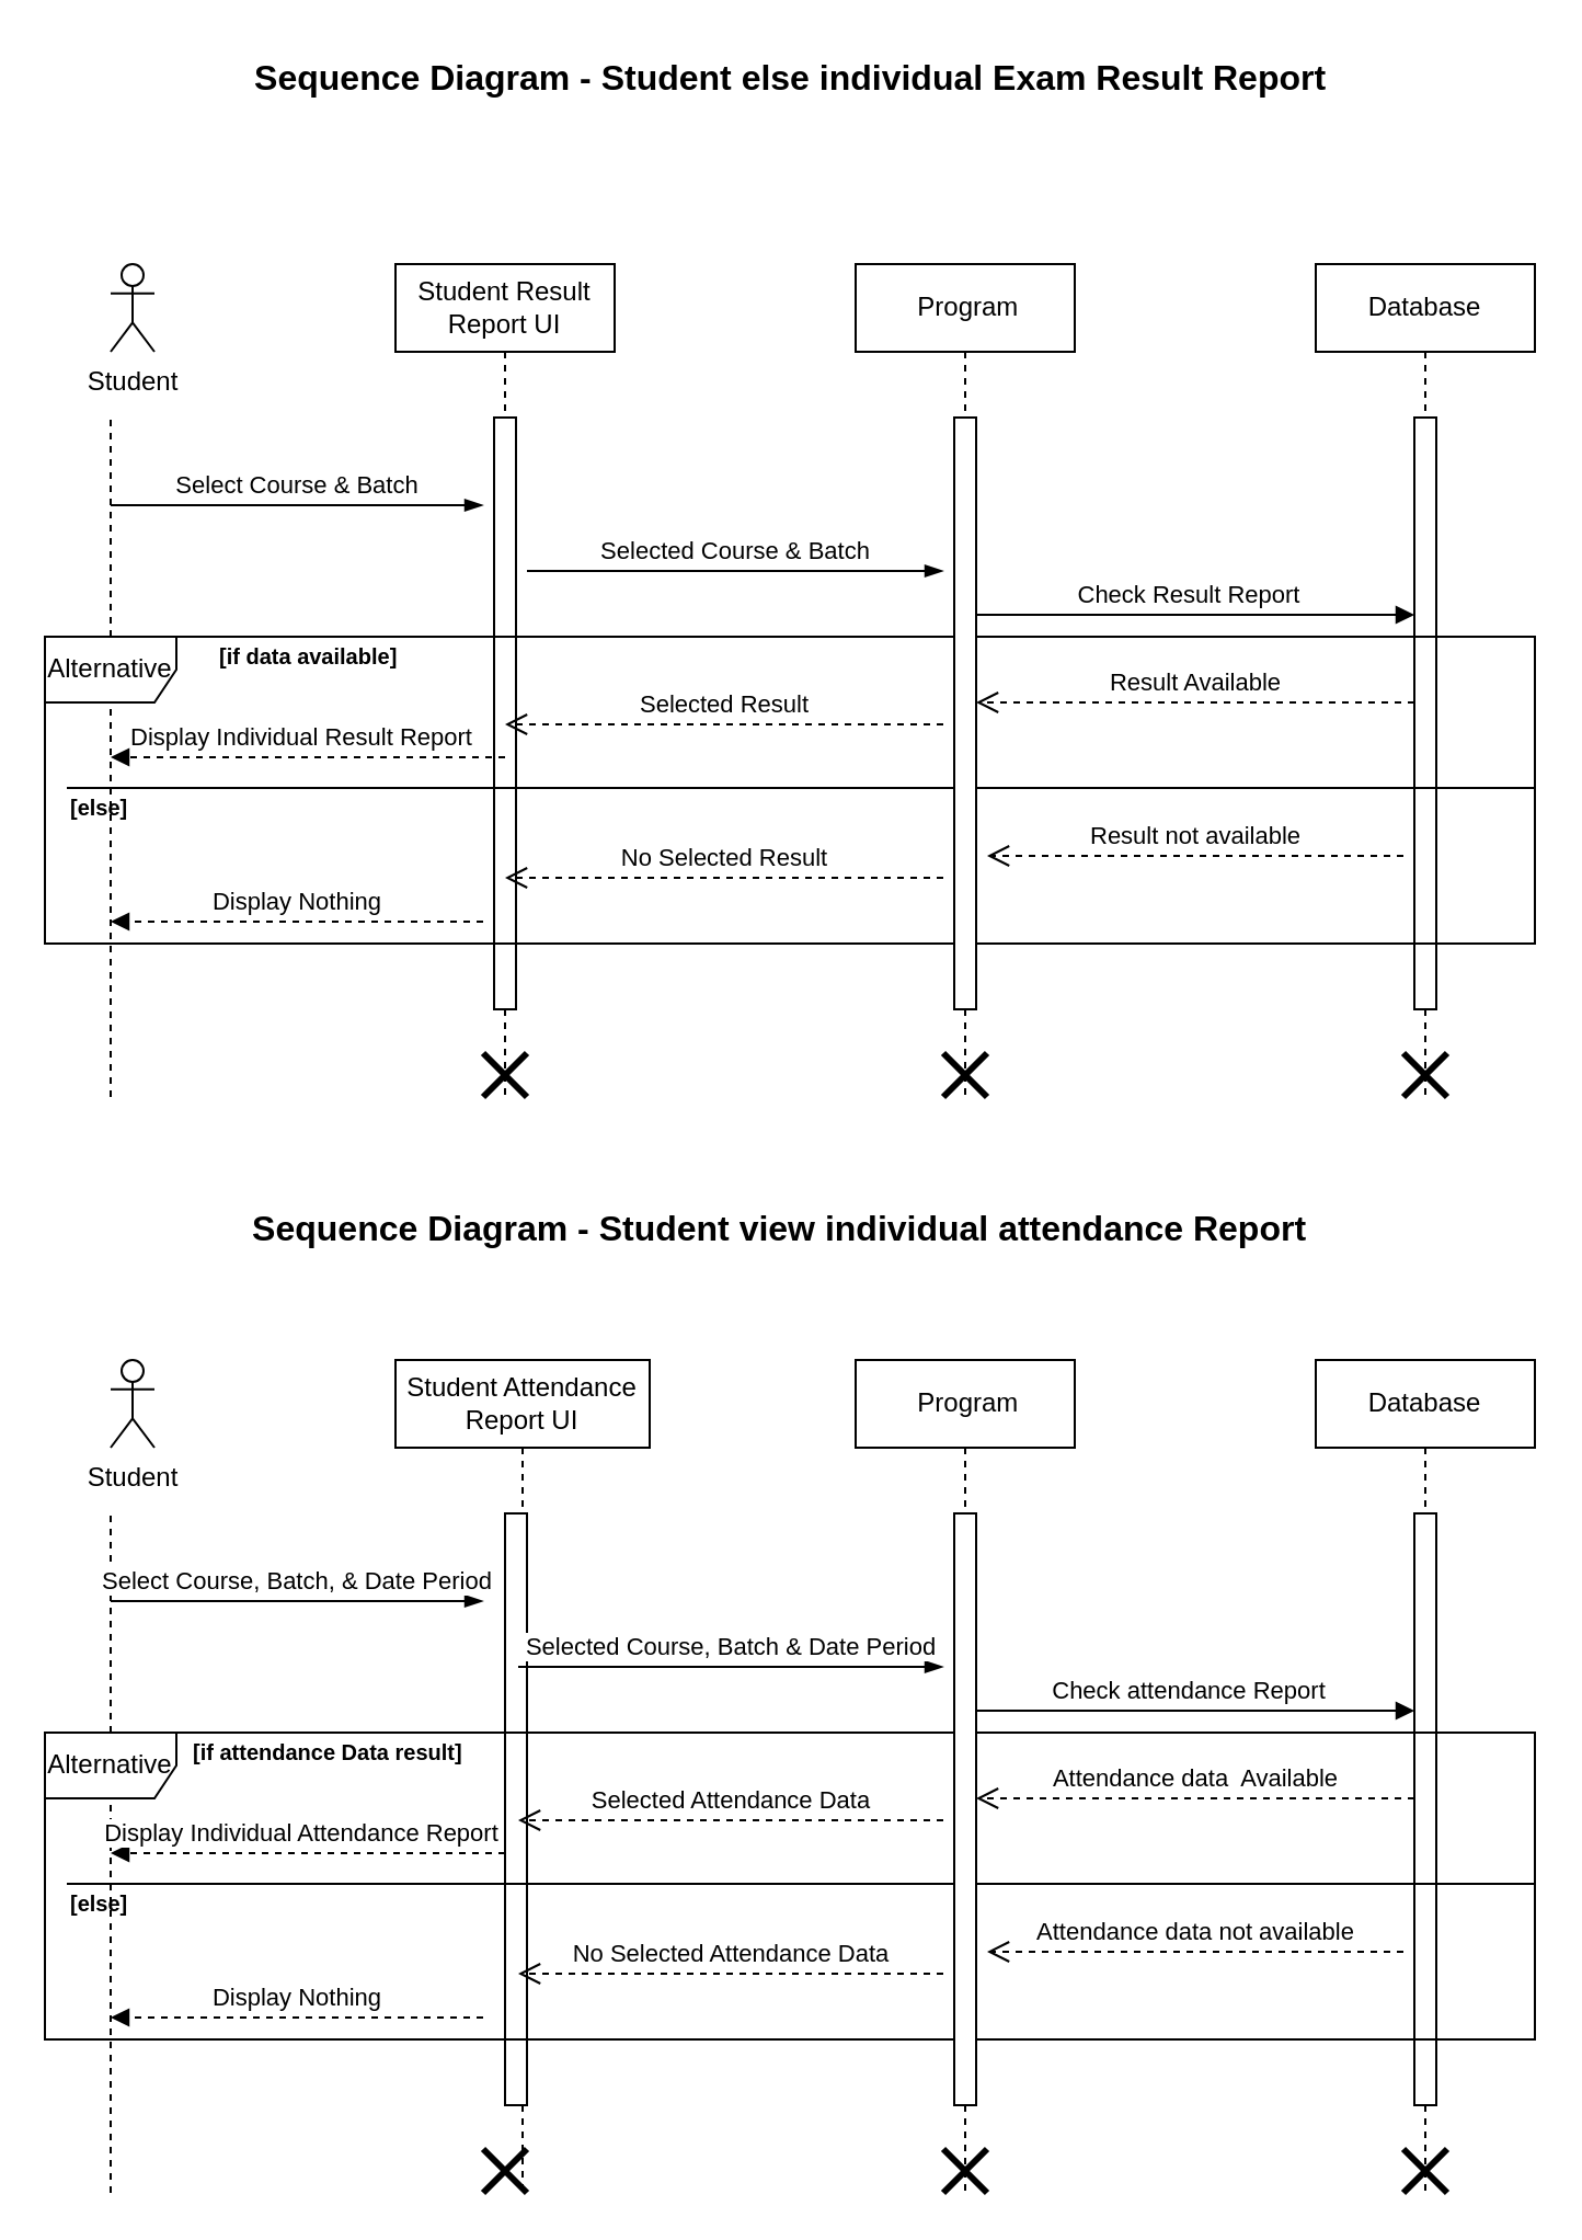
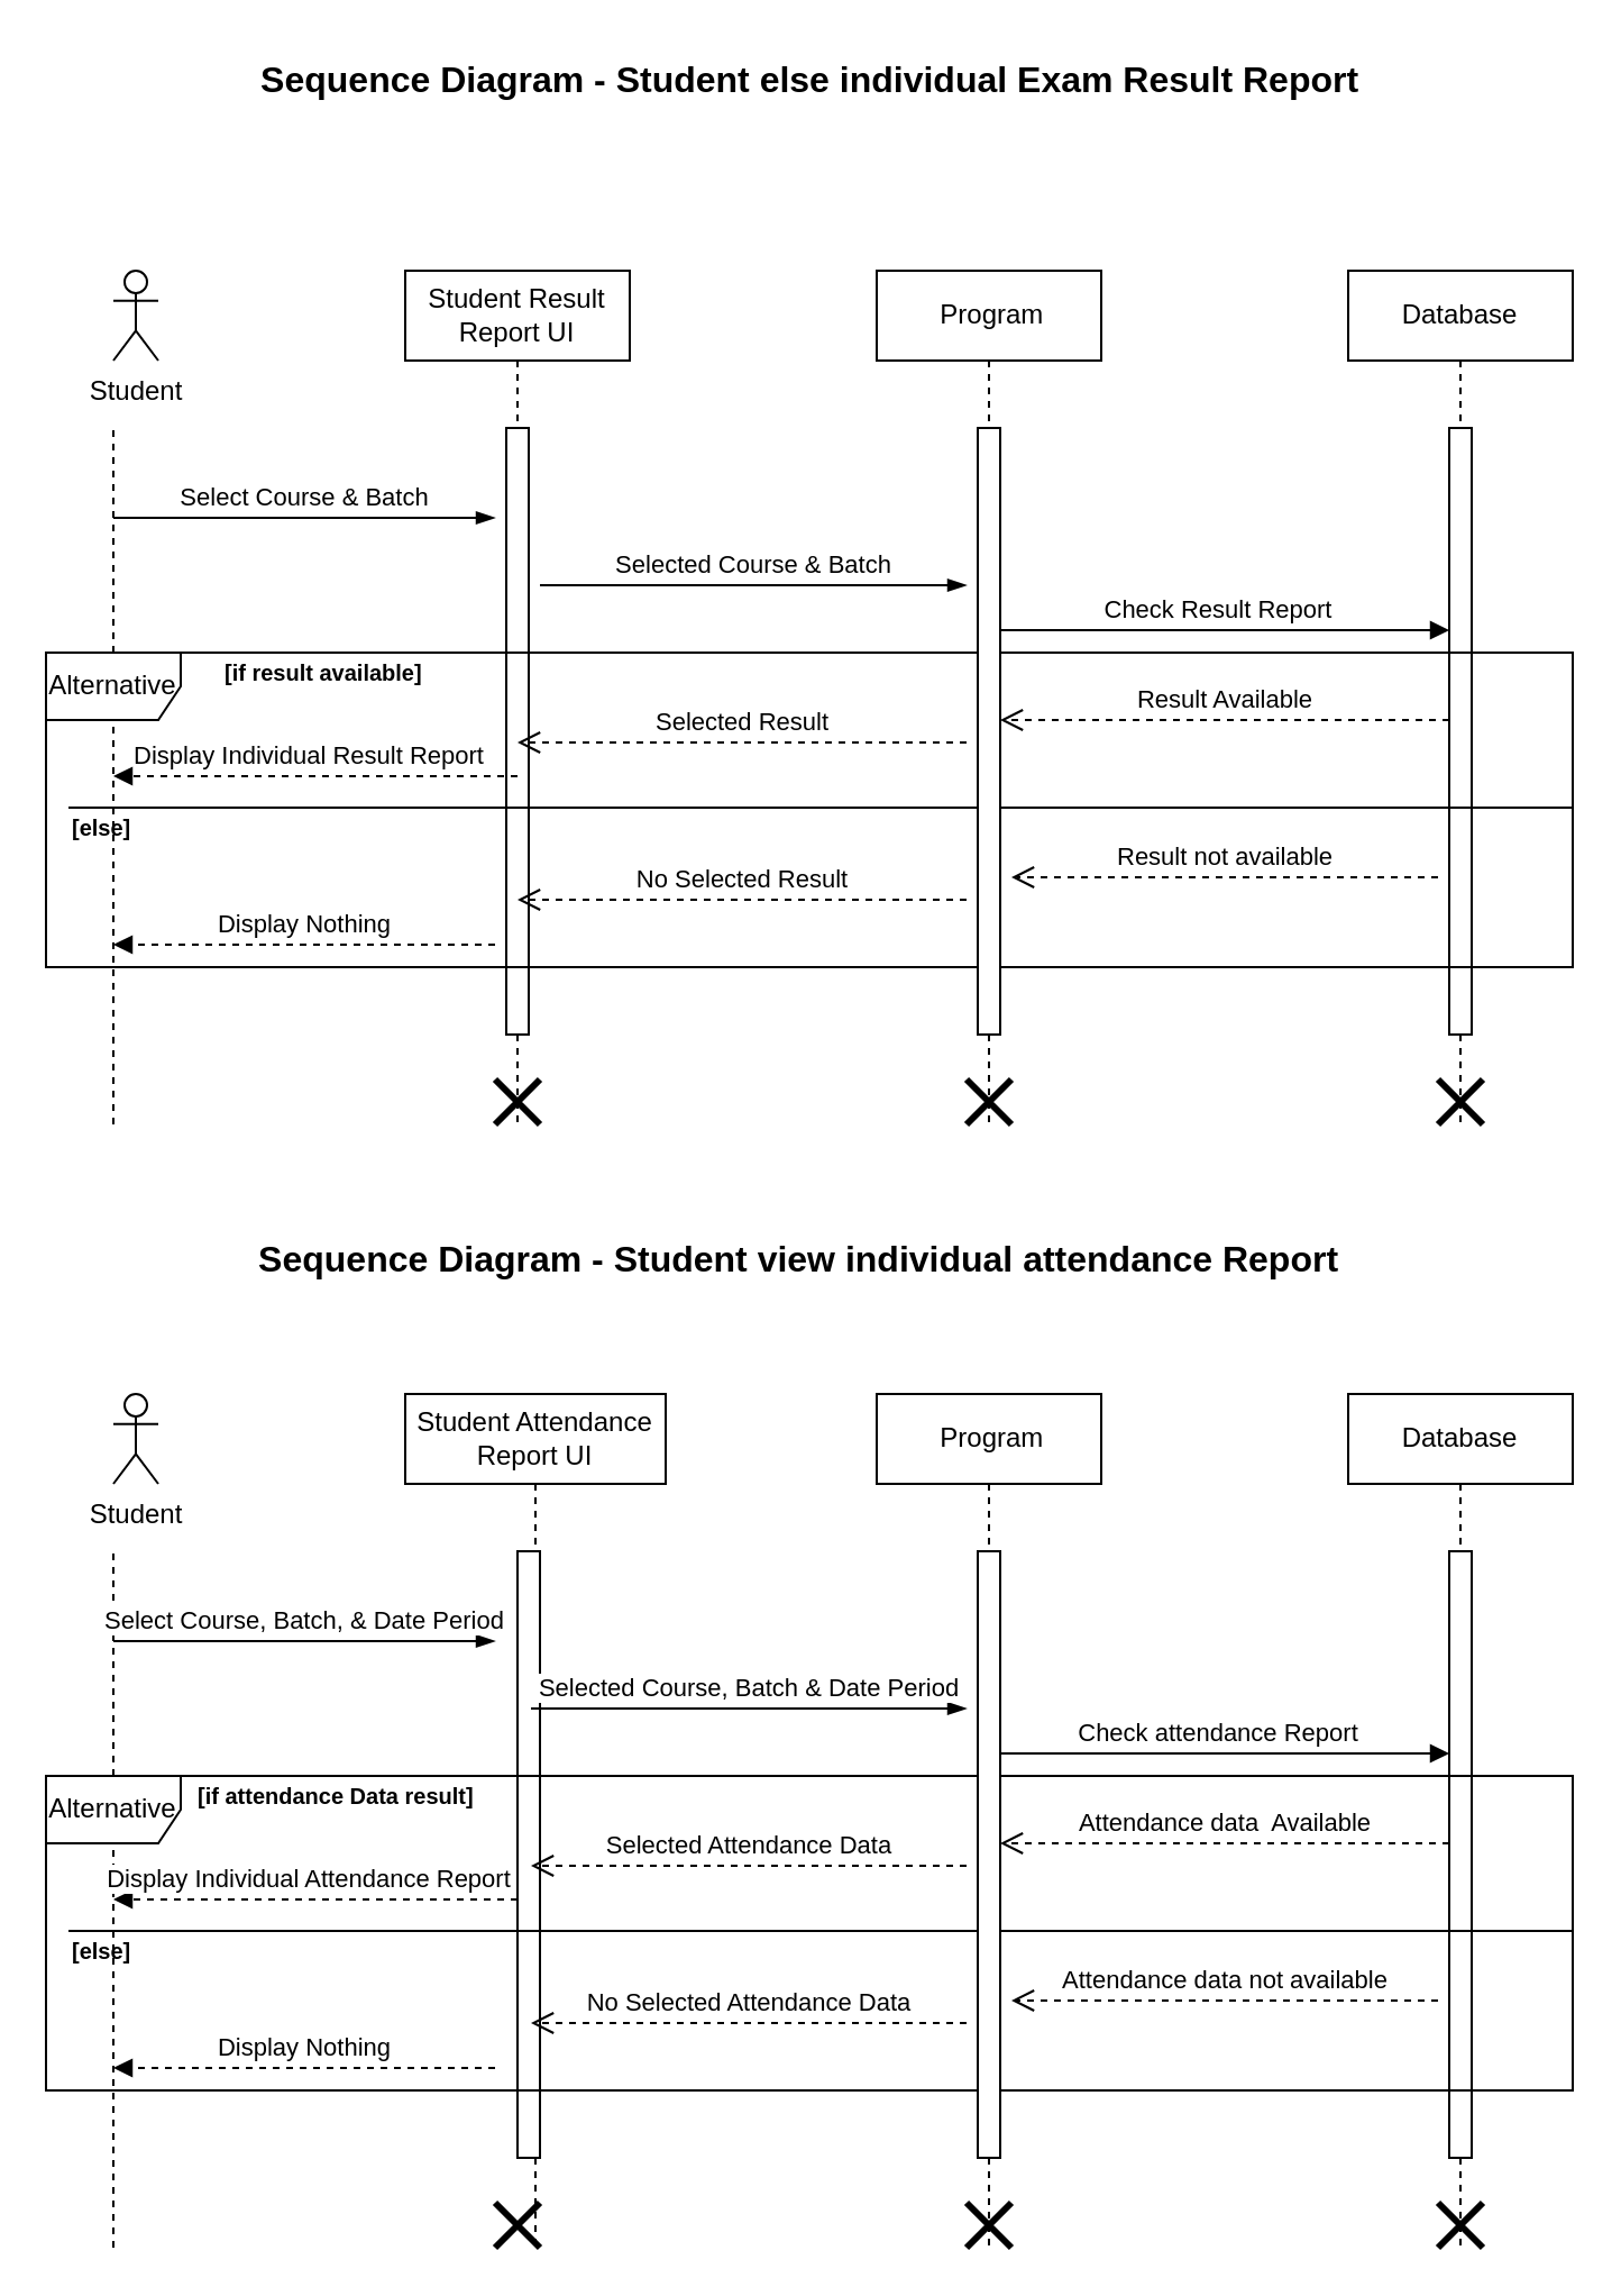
- <mxCell id="17" value="&lt;font style=&quot;&quot;&gt;&lt;b style=&quot;font-size: 10px;&quot;&gt;[if data &lt;/b&gt;&lt;span style=&quot;font-size: 10px;&quot;&gt;&lt;b&gt;available&lt;/b&gt;&lt;/span&gt;&lt;b style=&quot;font-size: 10px;&quot;&gt;]&lt;/b&gt;&lt;/font&gt;" style="text;html=1;strokeColor=none;fillColor=none;align=left;verticalAlign=middle;whiteSpace=wrap;rounded=0;" parent="1" vertex="1"><mxGeometry x="97.5" y="287.5" width="100" height="22.5" as="geometry" /></mxCell>
+ <mxCell id="17" value="&lt;font style=&quot;&quot;&gt;&lt;b style=&quot;font-size: 10px;&quot;&gt;[if result &lt;/b&gt;&lt;span style=&quot;font-size: 10px;&quot;&gt;&lt;b&gt;available&lt;/b&gt;&lt;/span&gt;&lt;b style=&quot;font-size: 10px;&quot;&gt;]&lt;/b&gt;&lt;/font&gt;" style="text;html=1;strokeColor=none;fillColor=none;align=left;verticalAlign=middle;whiteSpace=wrap;rounded=0;" parent="1" vertex="1"><mxGeometry x="97.5" y="287.5" width="100" height="22.5" as="geometry" /></mxCell>
